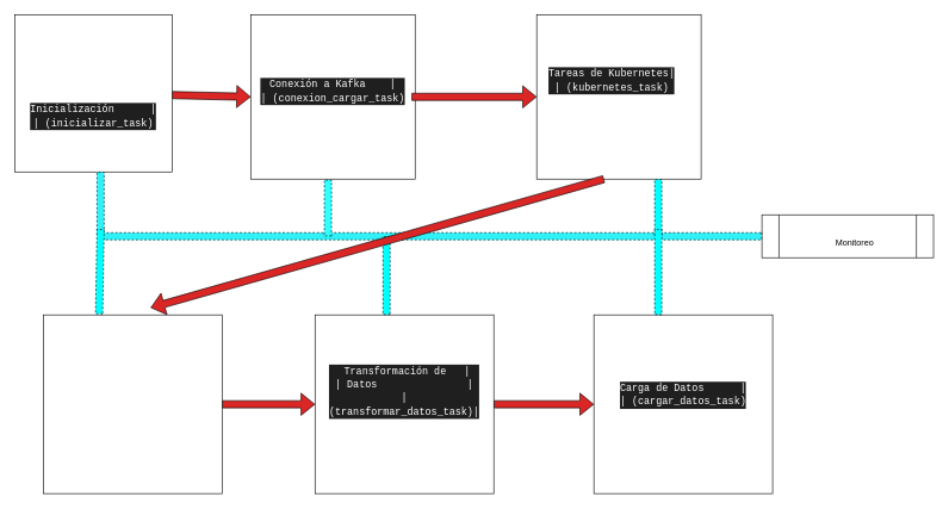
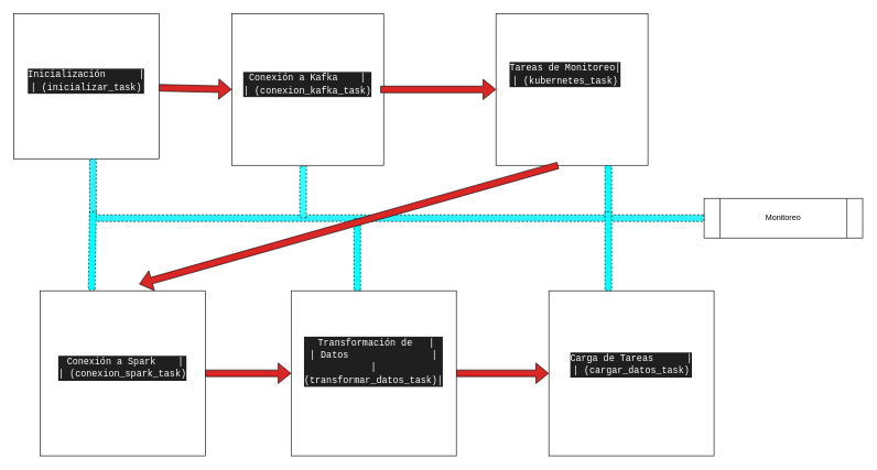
- <mxCell id="14" value="&#10;&lt;div style=&quot;color: rgb(255, 255, 255); background-color: rgb(31, 31, 31); font-family: Consolas, &amp;quot;Courier New&amp;quot;, monospace; font-weight: normal; font-size: 14px; line-height: 19px;&quot;&gt;&lt;div&gt;&lt;span style=&quot;color: #ffffff;&quot;&gt;Tareas de Kubernetes|&lt;/span&gt;&lt;/div&gt;&lt;div&gt;&lt;span style=&quot;color: #ffffff;&quot;&gt;| (kubernetes_task)&lt;/span&gt;&lt;/div&gt;&lt;/div&gt;&#10;&#10;" style="text;html=1;strokeColor=none;fillColor=none;align=center;verticalAlign=middle;whiteSpace=wrap;rounded=0;" vertex="1" parent="1"><mxGeometry x="730" y="70" width="250" height="100" as="geometry" /></mxCell>
+ <mxCell id="14" value="&#10;&lt;div style=&quot;color: rgb(255, 255, 255); background-color: rgb(31, 31, 31); font-family: Consolas, &amp;quot;Courier New&amp;quot;, monospace; font-weight: normal; font-size: 14px; line-height: 19px;&quot;&gt;&lt;div&gt;&lt;span style=&quot;color: #ffffff;&quot;&gt;Tareas de Monitoreo|&lt;/span&gt;&lt;/div&gt;&lt;div&gt;&lt;span style=&quot;color: #ffffff;&quot;&gt;| (kubernetes_task)&lt;/span&gt;&lt;/div&gt;&lt;/div&gt;&#10;&#10;" style="text;html=1;strokeColor=none;fillColor=none;align=center;verticalAlign=middle;whiteSpace=wrap;rounded=0;" vertex="1" parent="1"><mxGeometry x="730" y="70" width="250" height="100" as="geometry" /></mxCell>
- <mxCell id="13" value="&#10;&lt;div style=&quot;color: rgb(255, 255, 255); background-color: rgb(31, 31, 31); font-family: Consolas, &amp;quot;Courier New&amp;quot;, monospace; font-weight: normal; font-size: 14px; line-height: 19px;&quot;&gt;&lt;div&gt;&lt;span style=&quot;color: #ffffff;&quot;&gt;Conexión a Kafka &amp;nbsp; &amp;nbsp;|&lt;/span&gt;&lt;/div&gt;&lt;div&gt;&lt;span style=&quot;color: #ffffff;&quot;&gt;| (conexion_cargar_task)&lt;/span&gt;&lt;/div&gt;&lt;/div&gt;&#10;&#10;" style="text;html=1;strokeColor=none;fillColor=none;align=center;verticalAlign=middle;whiteSpace=wrap;rounded=0;" vertex="1" parent="1"><mxGeometry x="355" y="90" width="220" height="90" as="geometry" /></mxCell>
+ <mxCell id="13" value="&#10;&lt;div style=&quot;color: rgb(255, 255, 255); background-color: rgb(31, 31, 31); font-family: Consolas, &amp;quot;Courier New&amp;quot;, monospace; font-weight: normal; font-size: 14px; line-height: 19px;&quot;&gt;&lt;div&gt;&lt;span style=&quot;color: #ffffff;&quot;&gt;Conexión a Kafka &amp;nbsp; &amp;nbsp;|&lt;/span&gt;&lt;/div&gt;&lt;div&gt;&lt;span style=&quot;color: #ffffff;&quot;&gt;| (conexion_kafka_task)&lt;/span&gt;&lt;/div&gt;&lt;/div&gt;&#10;&#10;" style="text;html=1;strokeColor=none;fillColor=none;align=center;verticalAlign=middle;whiteSpace=wrap;rounded=0;" vertex="1" parent="1"><mxGeometry x="355" y="90" width="220" height="90" as="geometry" /></mxCell>
- <mxCell id="11" value="&#10;&lt;div style=&quot;color: rgb(255, 255, 255); background-color: rgb(31, 31, 31); font-family: Consolas, &amp;quot;Courier New&amp;quot;, monospace; font-weight: normal; font-size: 14px; line-height: 19px;&quot;&gt;&lt;div&gt;&lt;span style=&quot;color: #ffffff;&quot;&gt;Inicialización &amp;nbsp; &amp;nbsp; &amp;nbsp;|&lt;/span&gt;&lt;/div&gt;&lt;div&gt;&lt;span style=&quot;color: #ffffff;&quot;&gt;| (inicializar_task) &lt;/span&gt;&lt;/div&gt;&lt;/div&gt;&#10;&#10;" style="text;html=1;strokeColor=none;fillColor=none;align=center;verticalAlign=middle;whiteSpace=wrap;rounded=0;" vertex="1" parent="1"><mxGeometry x="30" y="145" width="200" height="50" as="geometry" /></mxCell>
+ <mxCell id="11" value="&#10;&lt;div style=&quot;color: rgb(255, 255, 255); background-color: rgb(31, 31, 31); font-family: Consolas, &amp;quot;Courier New&amp;quot;, monospace; font-weight: normal; font-size: 14px; line-height: 19px;&quot;&gt;&lt;div&gt;&lt;span style=&quot;color: #ffffff;&quot;&gt;Inicialización &amp;nbsp; &amp;nbsp; &amp;nbsp;|&lt;/span&gt;&lt;/div&gt;&lt;div&gt;&lt;span style=&quot;color: #ffffff;&quot;&gt;| (inicializar_task) &lt;/span&gt;&lt;/div&gt;&lt;/div&gt;&#10;&#10;" style="text;html=1;strokeColor=none;fillColor=none;align=center;verticalAlign=middle;whiteSpace=wrap;rounded=0;" vertex="1" parent="1"><mxGeometry x="30" y="105" width="200" height="50" as="geometry" /></mxCell>
- <mxCell id="19" value="Monitoreo" style="text;html=1;strokeColor=none;fillColor=none;align=center;verticalAlign=middle;whiteSpace=wrap;rounded=0;" vertex="1" parent="1"><mxGeometry x="1110" y="325" width="170" height="30" as="geometry" /></mxCell>
+ <mxCell id="19" value="Monitoreo" style="text;html=1;strokeColor=none;fillColor=none;align=center;verticalAlign=middle;whiteSpace=wrap;rounded=0;" vertex="1" parent="1"><mxGeometry x="1100" y="315" width="170" height="30" as="geometry" /></mxCell>
- <mxCell id="17" value="&#10;&lt;div style=&quot;color: rgb(255, 255, 255); background-color: rgb(31, 31, 31); font-family: Consolas, &amp;quot;Courier New&amp;quot;, monospace; font-weight: normal; font-size: 14px; line-height: 19px;&quot;&gt;&lt;div&gt;&lt;span style=&quot;color: #ffffff;&quot;&gt;Carga de Datos &amp;nbsp; &amp;nbsp; &amp;nbsp;|&lt;/span&gt;&lt;/div&gt;&lt;div&gt;&lt;span style=&quot;color: #ffffff;&quot;&gt;| (cargar_datos_task)&lt;/span&gt;&lt;/div&gt;&lt;/div&gt;&#10;&#10;" style="text;html=1;strokeColor=none;fillColor=none;align=center;verticalAlign=middle;whiteSpace=wrap;rounded=0;" vertex="1" parent="1"><mxGeometry x="845" y="520" width="220" height="80" as="geometry" /></mxCell>
+ <mxCell id="17" value="&#10;&lt;div style=&quot;color: rgb(255, 255, 255); background-color: rgb(31, 31, 31); font-family: Consolas, &amp;quot;Courier New&amp;quot;, monospace; font-weight: normal; font-size: 14px; line-height: 19px;&quot;&gt;&lt;div&gt;&lt;span style=&quot;color: #ffffff;&quot;&gt;Carga de Tareas &amp;nbsp; &amp;nbsp; &amp;nbsp;|&lt;/span&gt;&lt;/div&gt;&lt;div&gt;&lt;span style=&quot;color: #ffffff;&quot;&gt;| (cargar_datos_task)&lt;/span&gt;&lt;/div&gt;&lt;/div&gt;&#10;&#10;" style="text;html=1;strokeColor=none;fillColor=none;align=center;verticalAlign=middle;whiteSpace=wrap;rounded=0;" vertex="1" parent="1"><mxGeometry x="845" y="520" width="220" height="80" as="geometry" /></mxCell>
+ <mxCell id="15" value="&#10;&lt;div style=&quot;color: rgb(255, 255, 255); background-color: rgb(31, 31, 31); font-family: Consolas, &amp;quot;Courier New&amp;quot;, monospace; font-weight: normal; font-size: 14px; line-height: 19px;&quot;&gt;&lt;div&gt;&lt;span style=&quot;color: #ffffff;&quot;&gt;&amp;nbsp;Conexión a Spark &amp;nbsp; &amp;nbsp;|&lt;/span&gt;&lt;/div&gt;&lt;div&gt;&lt;span style=&quot;color: #ffffff;&quot;&gt;| (conexion_spark_task)&lt;/span&gt;&lt;/div&gt;&lt;/div&gt;&#10;&#10;" style="text;html=1;strokeColor=none;fillColor=none;align=center;verticalAlign=middle;whiteSpace=wrap;rounded=0;" vertex="1" parent="1"><mxGeometry x="75" y="530" width="220" height="70" as="geometry" /></mxCell>
